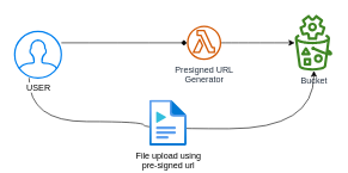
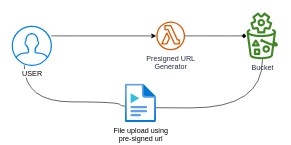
- <mxCell id="2" style="edgeStyle=orthogonalEdgeStyle;rounded=0;orthogonalLoop=1;jettySize=auto;html=1;elbow=vertical;curved=1;endArrow=diamond;" edge="1" parent="1" source="4" target="6"><mxGeometry relative="1" as="geometry"><Array as="points"><mxPoint x="160" y="59" /><mxPoint x="160" y="59" /></Array></mxGeometry></mxCell>
+ <mxCell id="2" style="edgeStyle=orthogonalEdgeStyle;rounded=0;orthogonalLoop=1;jettySize=auto;html=1;elbow=vertical;curved=1;" edge="1" parent="1" source="4" target="6"><mxGeometry relative="1" as="geometry"><Array as="points"><mxPoint x="160" y="59" /><mxPoint x="160" y="59" /></Array></mxGeometry></mxCell>
- <mxCell id="5" style="edgeStyle=orthogonalEdgeStyle;curved=1;rounded=0;orthogonalLoop=1;jettySize=auto;html=1;" edge="1" parent="1" source="6" target="7"><mxGeometry relative="1" as="geometry" /></mxCell>
+ <mxCell id="5" style="edgeStyle=orthogonalEdgeStyle;curved=1;rounded=0;orthogonalLoop=1;jettySize=auto;html=1;endArrow=diamond;" edge="1" parent="1" source="6" target="7"><mxGeometry relative="1" as="geometry" /></mxCell>
- <mxCell id="3" style="edgeStyle=orthogonalEdgeStyle;rounded=0;orthogonalLoop=1;jettySize=auto;html=1;curved=1;" edge="1" parent="1" source="4" target="7"><mxGeometry relative="1" as="geometry"><mxPoint x="390" y="69" as="targetPoint" /><Array as="points"><mxPoint x="40" y="169" /><mxPoint x="200" y="169" /><mxPoint x="200" y="179" /><mxPoint x="437" y="179" /></Array></mxGeometry></mxCell>
+ <mxCell id="3" style="edgeStyle=orthogonalEdgeStyle;rounded=0;orthogonalLoop=1;jettySize=auto;html=1;curved=1;endArrow=none;" edge="1" parent="1" source="4" target="7"><mxGeometry relative="1" as="geometry"><mxPoint x="390" y="69" as="targetPoint" /><Array as="points"><mxPoint x="40" y="169" /><mxPoint x="200" y="169" /><mxPoint x="200" y="179" /><mxPoint x="437" y="179" /></Array></mxGeometry></mxCell>
